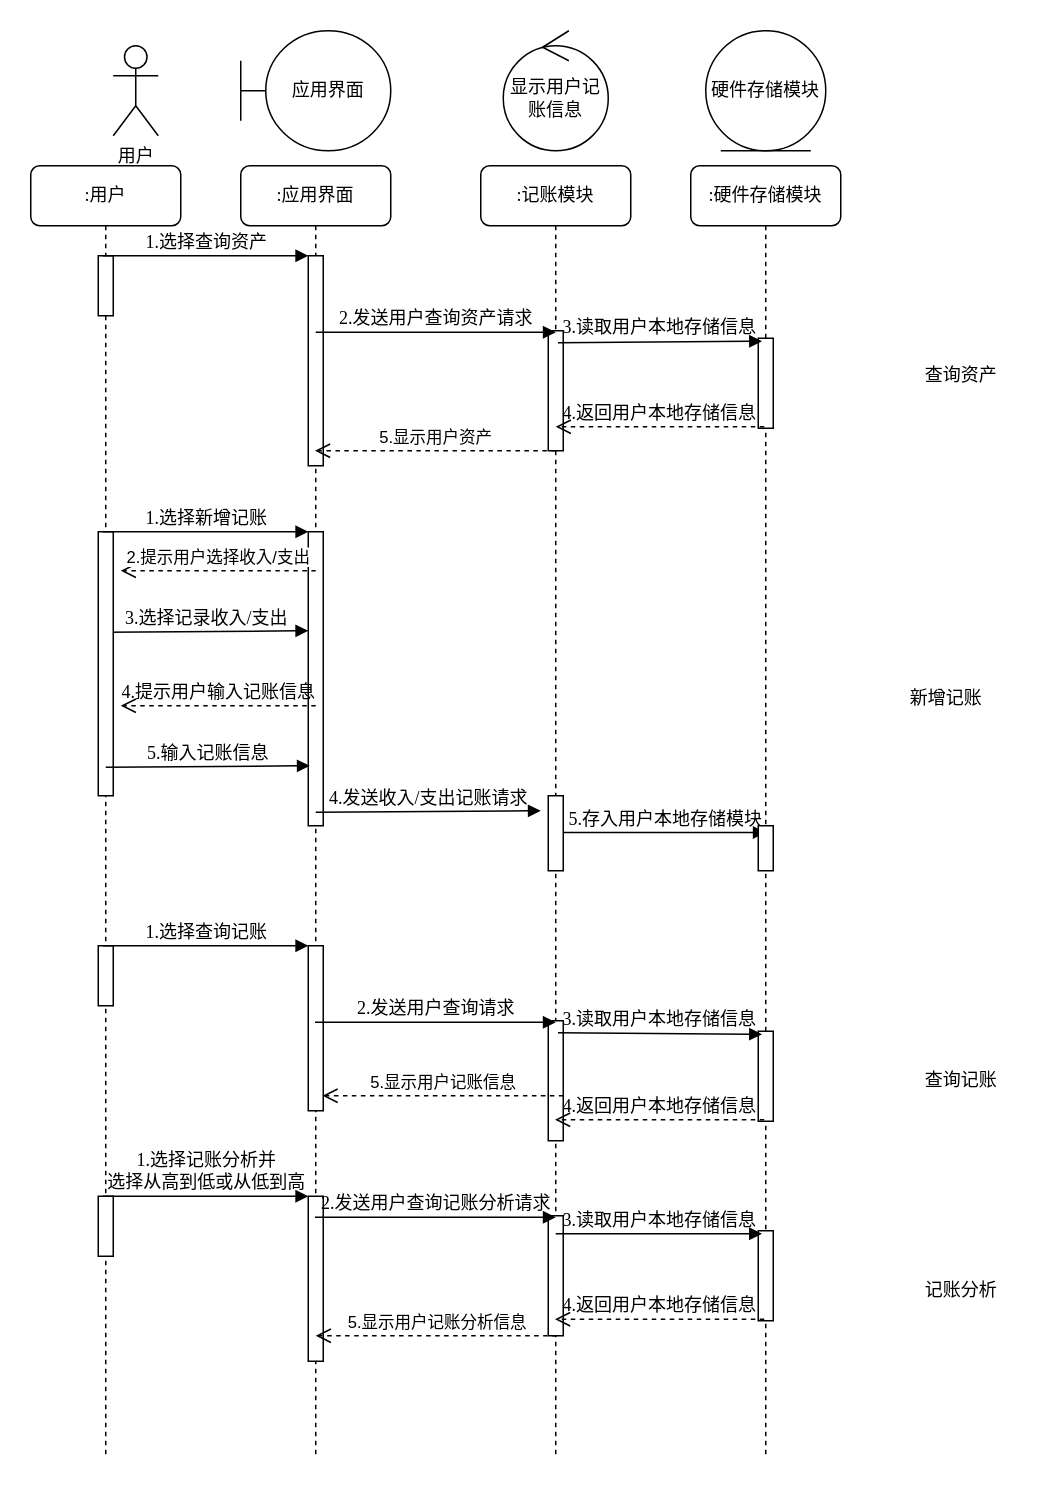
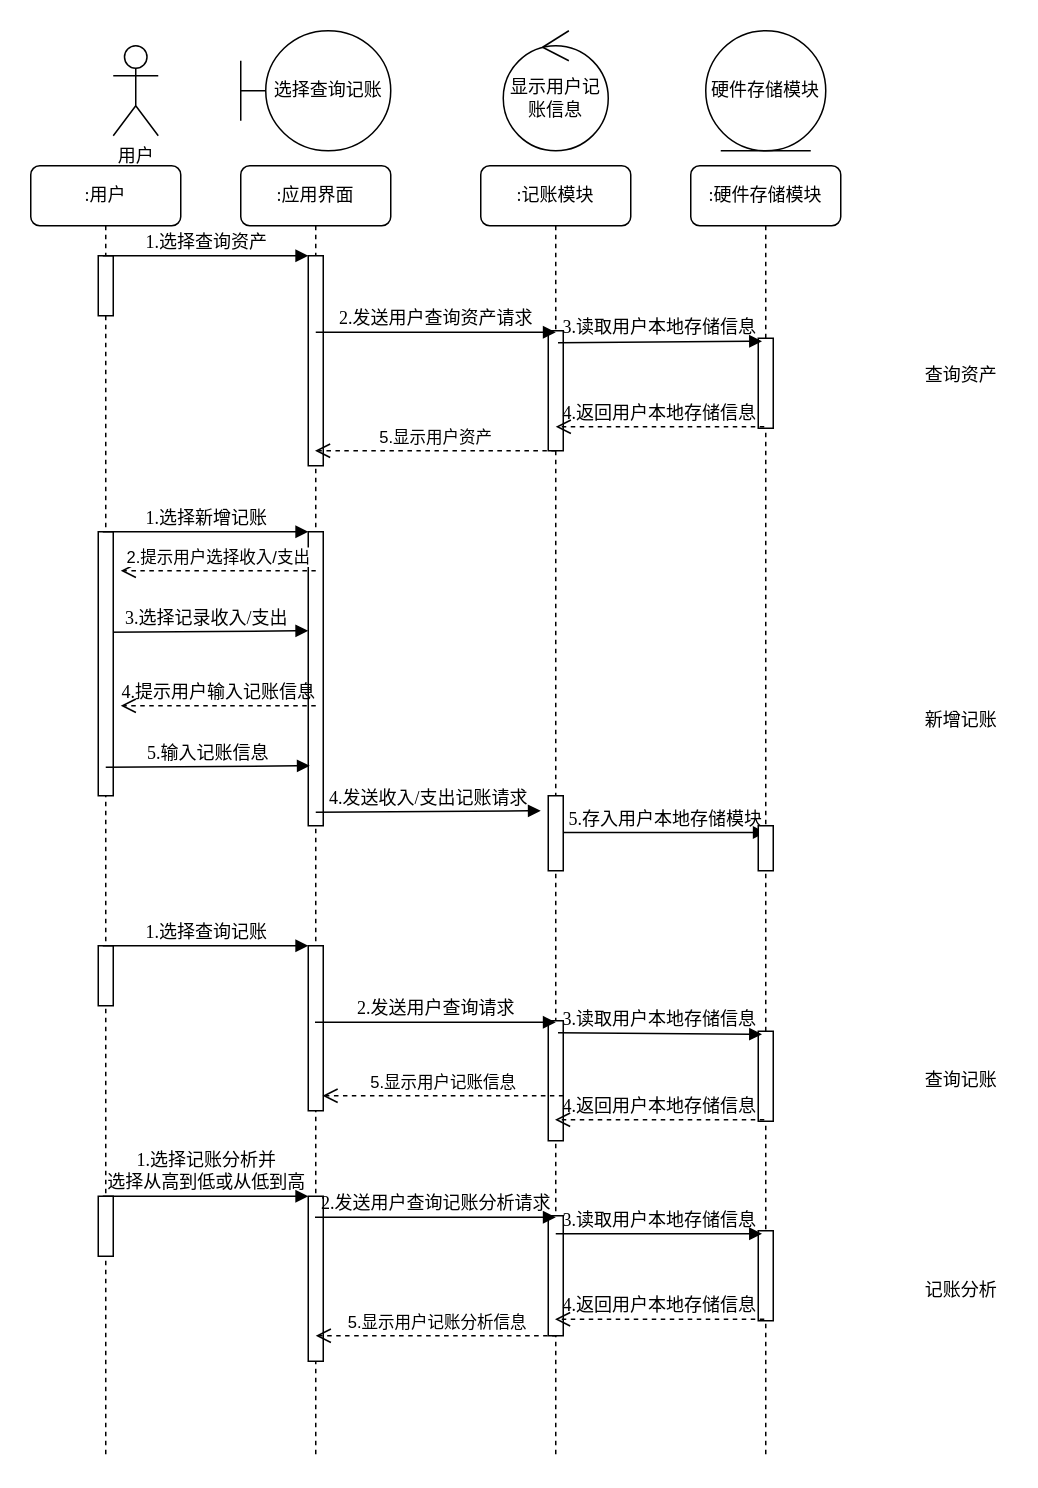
- <mxCell id="25" value="应用界面" style="shape=umlBoundary;whiteSpace=wrap;html=1;" parent="1" vertex="1"><mxGeometry x="160" y="20" width="100" height="80" as="geometry" /></mxCell>
+ <mxCell id="25" value="选择查询记账" style="shape=umlBoundary;whiteSpace=wrap;html=1;" parent="1" vertex="1"><mxGeometry x="160" y="20" width="100" height="80" as="geometry" /></mxCell>
- <mxCell id="37" value="新增记账" style="text;html=1;align=center;verticalAlign=middle;resizable=0;points=[];autosize=1;strokeColor=none;fillColor=none;" parent="1" vertex="1"><mxGeometry x="600" y="455" width="60" height="20" as="geometry" /></mxCell>
+ <mxCell id="37" value="新增记账" style="text;html=1;align=center;verticalAlign=middle;resizable=0;points=[];autosize=1;strokeColor=none;fillColor=none;" parent="1" vertex="1"><mxGeometry x="610" y="470" width="60" height="20" as="geometry" /></mxCell>
